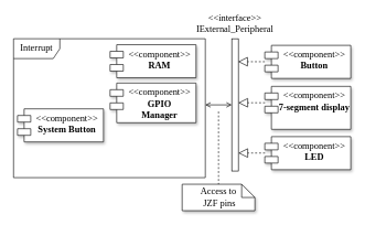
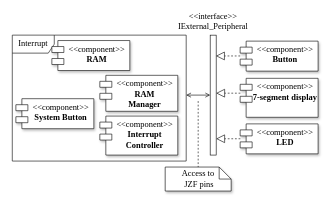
- <mxCell id="3" value="&amp;lt;&amp;lt;component&amp;gt;&amp;gt;&lt;br style=&quot;font-size: 14px;&quot;&gt;&lt;b style=&quot;font-size: 14px;&quot;&gt;RAM&lt;/b&gt;" style="shape=module;align=left;spacingLeft=20;align=center;verticalAlign=top;whiteSpace=wrap;html=1;fontFamily=Cambria;shadow=1;fontSize=14;" parent="1" vertex="1"><mxGeometry x="166" y="67" width="130" height="50" as="geometry" /></mxCell>
+ <mxCell id="3" value="&amp;lt;&amp;lt;component&amp;gt;&amp;gt;&lt;br style=&quot;font-size: 14px;&quot;&gt;&lt;b style=&quot;font-size: 14px;&quot;&gt;RAM&lt;/b&gt;" style="shape=module;align=left;spacingLeft=20;align=center;verticalAlign=top;whiteSpace=wrap;html=1;fontFamily=Cambria;shadow=1;fontSize=14;" parent="1" vertex="1"><mxGeometry x="86" y="67" width="130" height="50" as="geometry" /></mxCell>
- <mxCell id="4" value="&amp;lt;&amp;lt;component&amp;gt;&amp;gt;&lt;br style=&quot;font-size: 14px;&quot;&gt;&lt;b style=&quot;font-size: 14px;&quot;&gt;GPIO&lt;br style=&quot;font-size: 14px;&quot;&gt;Manager&lt;br style=&quot;font-size: 14px;&quot;&gt;&lt;/b&gt;" style="shape=module;align=left;spacingLeft=20;align=center;verticalAlign=top;whiteSpace=wrap;html=1;fontFamily=Cambria;shadow=1;fontSize=14;" parent="1" vertex="1"><mxGeometry x="166" y="125" width="130" height="60" as="geometry" /></mxCell>
+ <mxCell id="4" value="&amp;lt;&amp;lt;component&amp;gt;&amp;gt;&lt;br style=&quot;font-size: 14px;&quot;&gt;&lt;b style=&quot;font-size: 14px;&quot;&gt;RAM&lt;br style=&quot;font-size: 14px;&quot;&gt;Manager&lt;br style=&quot;font-size: 14px;&quot;&gt;&lt;/b&gt;" style="shape=module;align=left;spacingLeft=20;align=center;verticalAlign=top;whiteSpace=wrap;html=1;fontFamily=Cambria;shadow=1;fontSize=14;" parent="1" vertex="1"><mxGeometry x="166" y="125" width="130" height="60" as="geometry" /></mxCell>
+ <mxCell id="5" value="&amp;lt;&amp;lt;component&amp;gt;&amp;gt;&lt;br style=&quot;font-size: 14px;&quot;&gt;&lt;b style=&quot;font-size: 14px;&quot;&gt;Interrupt Controller&lt;/b&gt;" style="shape=module;align=left;spacingLeft=20;align=center;verticalAlign=top;whiteSpace=wrap;html=1;fontFamily=Cambria;shadow=1;fontSize=14;" parent="1" vertex="1"><mxGeometry x="166" y="193" width="130" height="65" as="geometry" /></mxCell>
